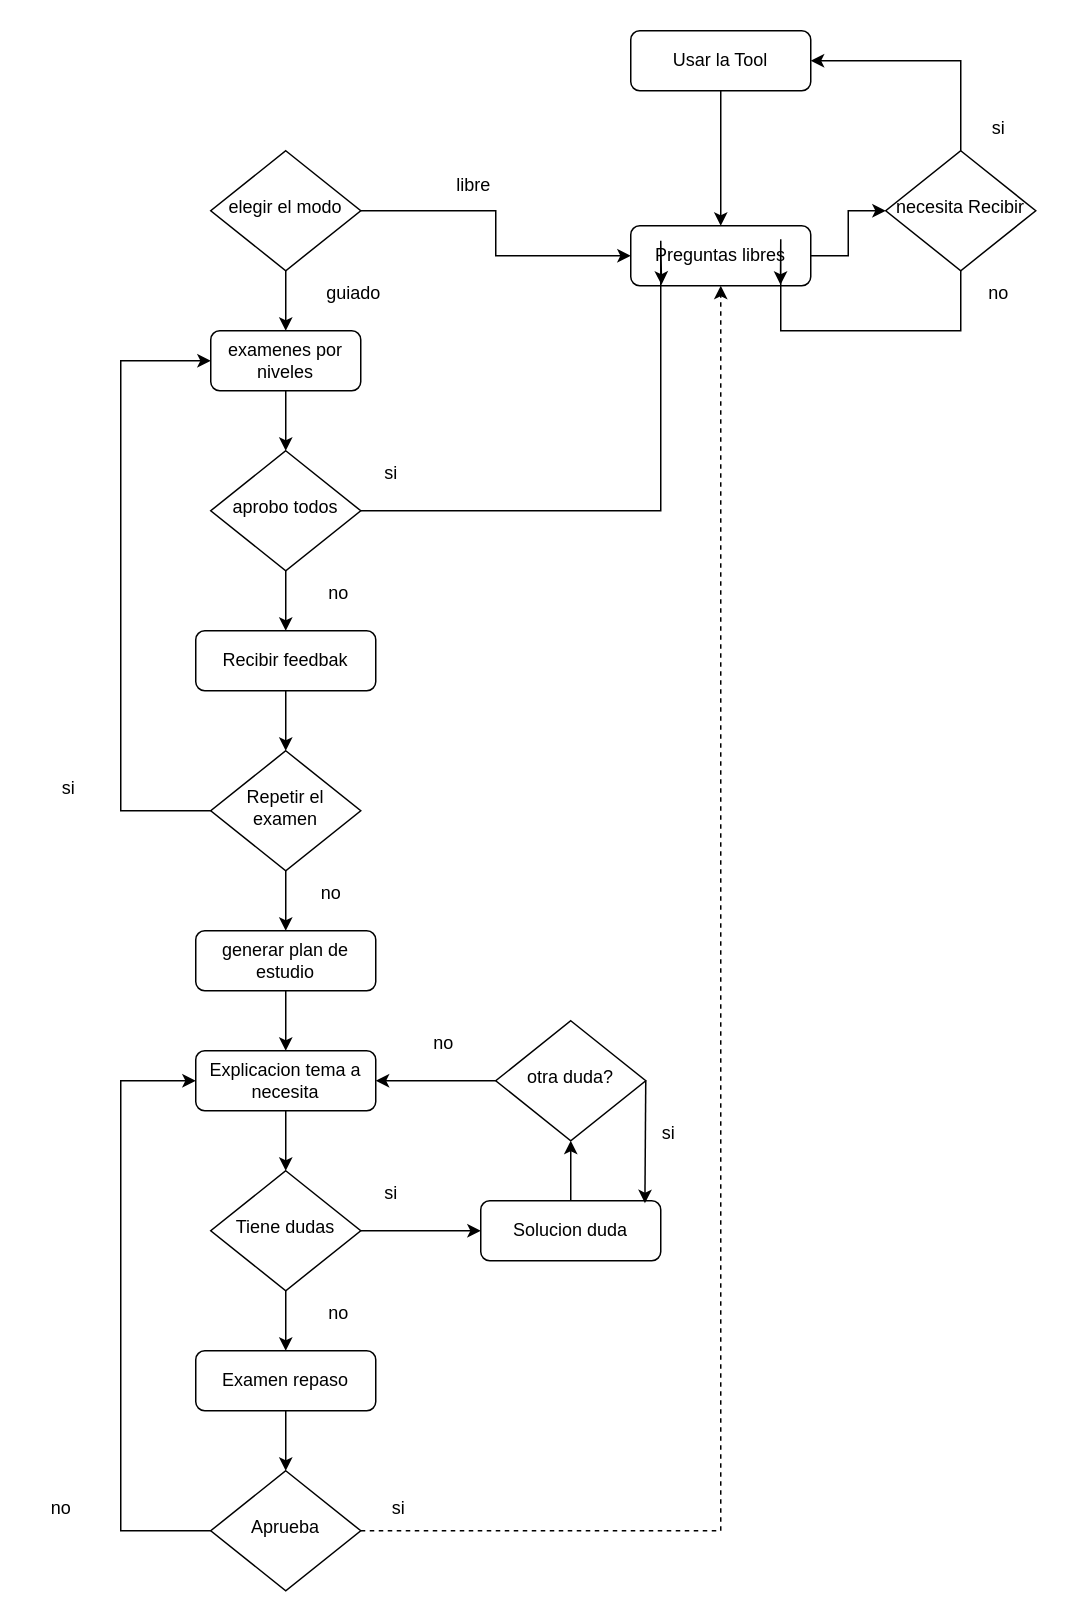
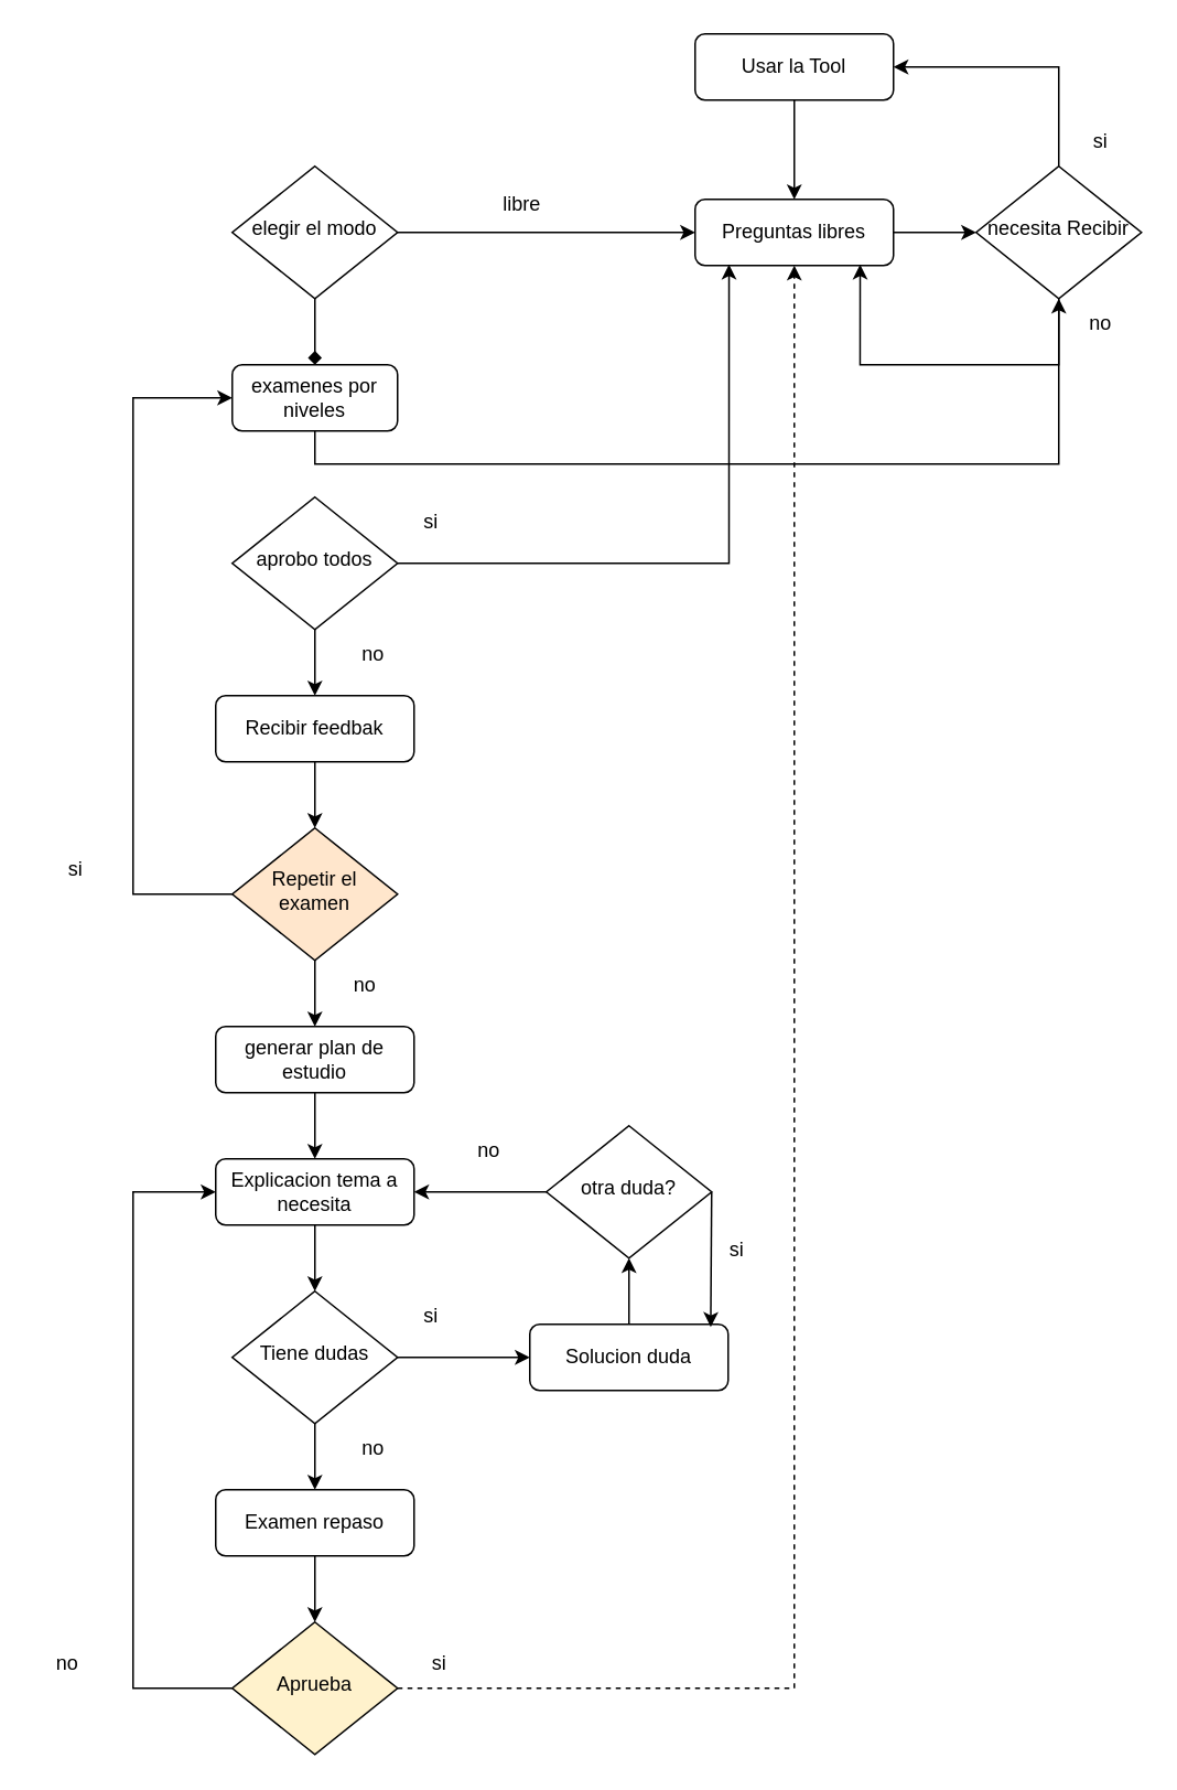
- <mxCell id="6" value="Preguntas libres" style="rounded=1;whiteSpace=wrap;html=1;fontSize=12;glass=0;strokeWidth=1;shadow=0;" parent="1" vertex="1"><mxGeometry x="420" y="150" width="120" height="40" as="geometry" /></mxCell>
+ <mxCell id="6" value="Preguntas libres" style="rounded=1;whiteSpace=wrap;html=1;fontSize=12;glass=0;strokeWidth=1;shadow=0;" parent="1" vertex="1"><mxGeometry x="420" y="120" width="120" height="40" as="geometry" /></mxCell>
- <mxCell id="37" value="guiado" style="text;html=1;align=center;verticalAlign=middle;resizable=0;points=[];autosize=1;strokeColor=none;fillColor=none;" parent="1" vertex="1"><mxGeometry x="205" y="180" width="60" height="30" as="geometry" /></mxCell>
- <mxCell id="3" style="edgeStyle=orthogonalEdgeStyle;rounded=0;orthogonalLoop=1;jettySize=auto;html=1;exitX=0.5;exitY=1;exitDx=0;exitDy=0;entryX=0.5;entryY=0;entryDx=0;entryDy=0;" parent="1" source="4" target="10" edge="1"><mxGeometry relative="1" as="geometry" /></mxCell>
+ <mxCell id="3" style="edgeStyle=orthogonalEdgeStyle;rounded=0;orthogonalLoop=1;jettySize=auto;html=1;exitX=0.5;exitY=1;exitDx=0;exitDy=0;entryX=0.5;entryY=0;entryDx=0;entryDy=0;endArrow=diamond;" parent="1" source="4" target="10" edge="1"><mxGeometry relative="1" as="geometry" /></mxCell>
- <mxCell id="9" style="edgeStyle=orthogonalEdgeStyle;rounded=0;orthogonalLoop=1;jettySize=auto;html=1;exitX=0.5;exitY=1;exitDx=0;exitDy=0;entryX=0.5;entryY=0;entryDx=0;entryDy=0;" parent="1" source="10" target="13" edge="1"><mxGeometry relative="1" as="geometry" /></mxCell>
+ <mxCell id="9" style="edgeStyle=orthogonalEdgeStyle;rounded=0;orthogonalLoop=1;jettySize=auto;html=1;exitX=0.5;exitY=1;exitDx=0;exitDy=0;" parent="1" source="10" target="33" edge="1"><mxGeometry relative="1" as="geometry" /></mxCell>
- <mxCell id="16" value="Repetir el examen" style="rhombus;whiteSpace=wrap;html=1;shadow=0;fontFamily=Helvetica;fontSize=12;align=center;strokeWidth=1;spacing=6;spacingTop=-4;" parent="1" vertex="1"><mxGeometry x="140" y="500" width="100" height="80" as="geometry" /></mxCell>
+ <mxCell id="16" value="Repetir el examen" style="rhombus;whiteSpace=wrap;html=1;shadow=0;fontFamily=Helvetica;fontSize=12;align=center;strokeWidth=1;spacing=6;spacingTop=-4;fillColor=#ffe6cc;" parent="1" vertex="1"><mxGeometry x="140" y="500" width="100" height="80" as="geometry" /></mxCell>
- <mxCell id="30" value="Aprueba" style="rhombus;whiteSpace=wrap;html=1;shadow=0;fontFamily=Helvetica;fontSize=12;align=center;strokeWidth=1;spacing=6;spacingTop=-4;" parent="1" vertex="1"><mxGeometry x="140" y="980" width="100" height="80" as="geometry" /></mxCell>
+ <mxCell id="30" value="Aprueba" style="rhombus;whiteSpace=wrap;html=1;shadow=0;fontFamily=Helvetica;fontSize=12;align=center;strokeWidth=1;spacing=6;spacingTop=-4;fillColor=#fff2cc;" parent="1" vertex="1"><mxGeometry x="140" y="980" width="100" height="80" as="geometry" /></mxCell>
